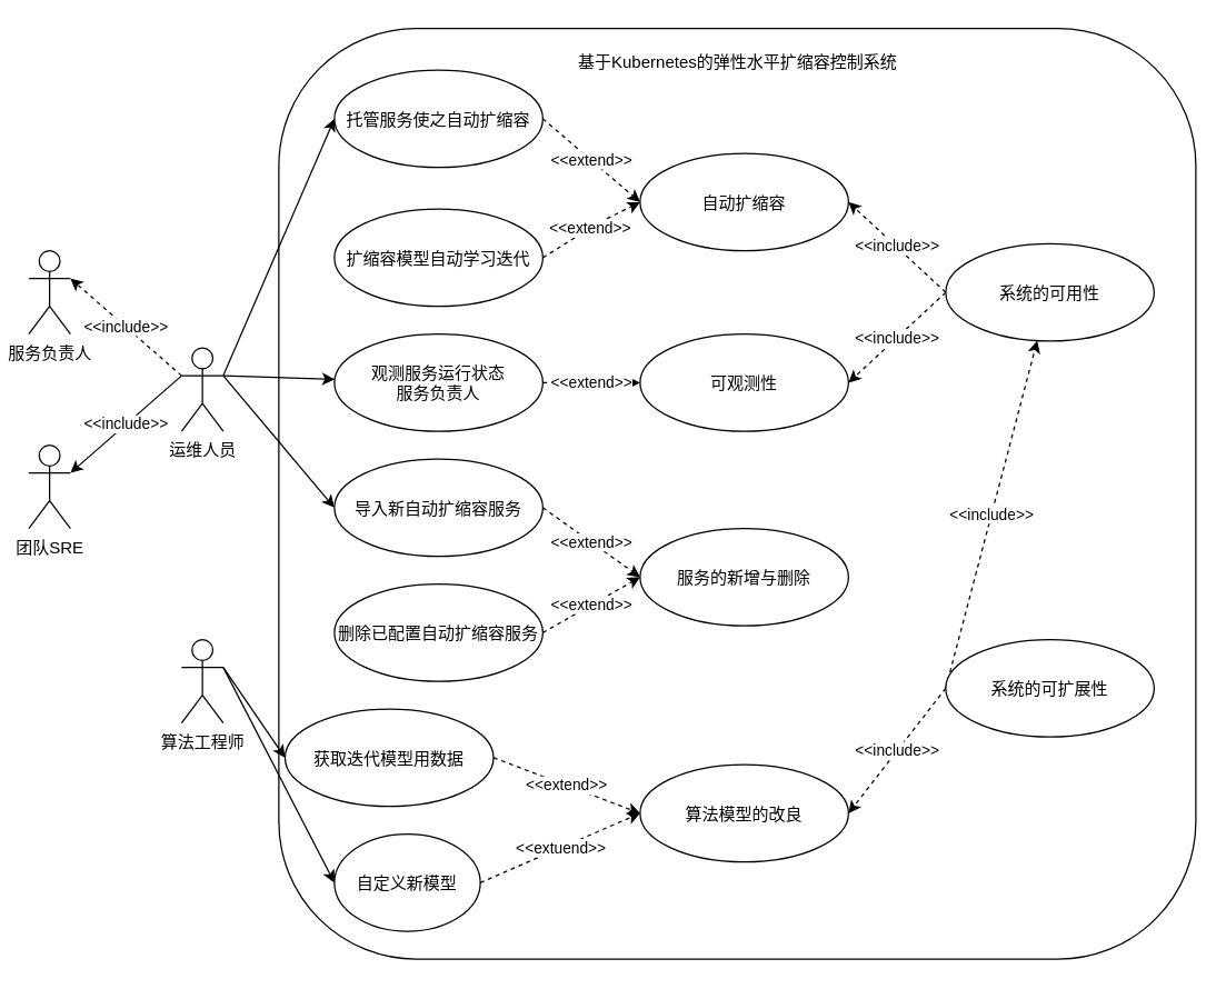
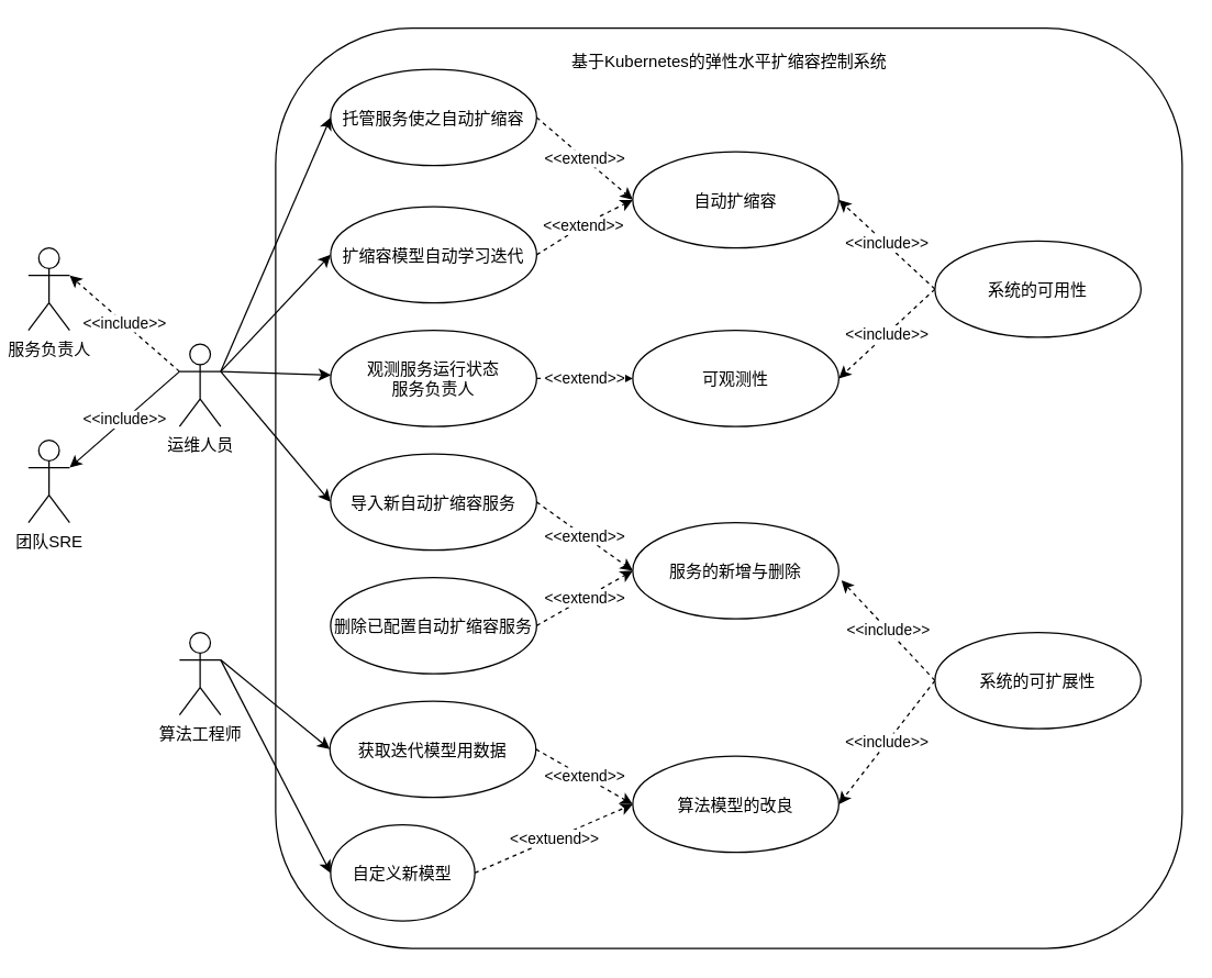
+ <mxCell id="6" style="edgeStyle=none;html=1;exitX=1;exitY=0.333;exitDx=0;exitDy=0;exitPerimeter=0;entryX=0;entryY=0.5;entryDx=0;entryDy=0;" edge="1" parent="1" source="9" target="29"><mxGeometry relative="1" as="geometry" /></mxCell>
- <mxCell id="20" value="&amp;lt;&amp;lt;include&amp;gt;&amp;gt;" style="edgeStyle=none;html=1;exitX=0;exitY=0.5;exitDx=0;exitDy=0;dashed=1;" edge="1" parent="1" source="22" target="32"><mxGeometry relative="1" as="geometry" /></mxCell>
+ <mxCell id="20" value="&amp;lt;&amp;lt;include&amp;gt;&amp;gt;" style="edgeStyle=none;html=1;exitX=0;exitY=0.5;exitDx=0;exitDy=0;entryX=1.013;entryY=0.6;entryDx=0;entryDy=0;entryPerimeter=0;dashed=1;" edge="1" parent="1" source="22" target="25"><mxGeometry relative="1" as="geometry" /></mxCell>
- <mxCell id="17" value="获取迭代模型用数据" style="ellipse;" vertex="1" parent="1"><mxGeometry x="204.5" y="510" width="150" height="70" as="geometry" /></mxCell>
+ <mxCell id="17" value="获取迭代模型用数据" style="ellipse;" vertex="1" parent="1"><mxGeometry x="239.5" y="510" width="150" height="70" as="geometry" /></mxCell>
